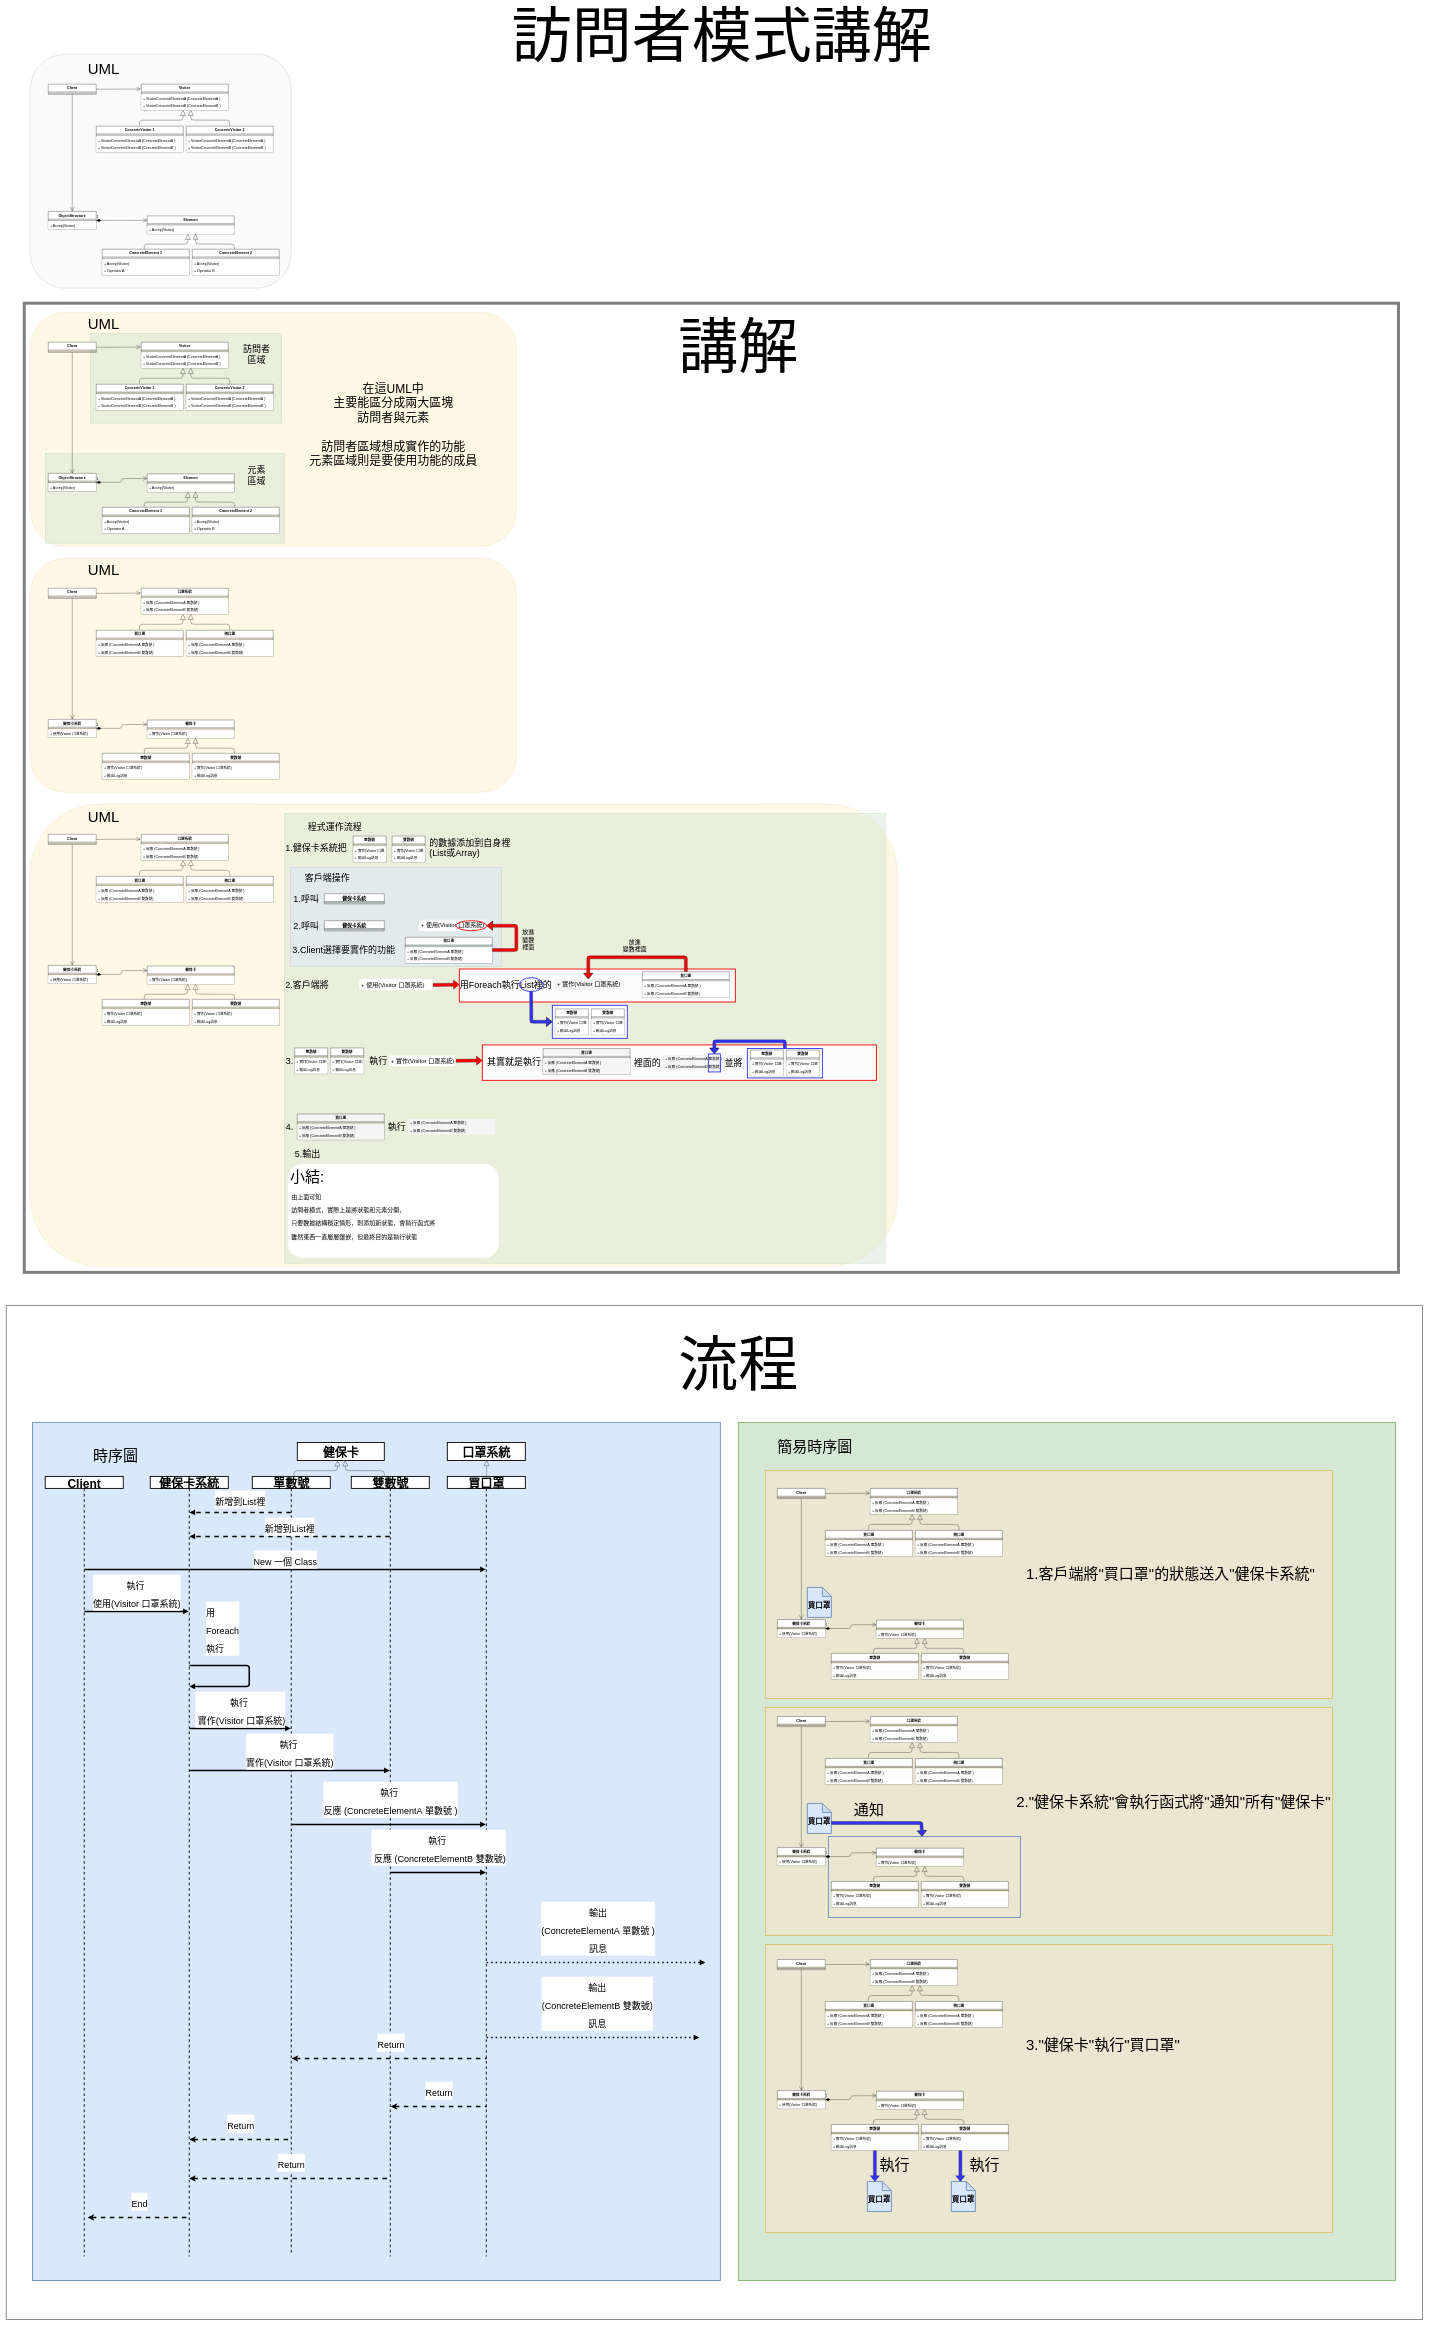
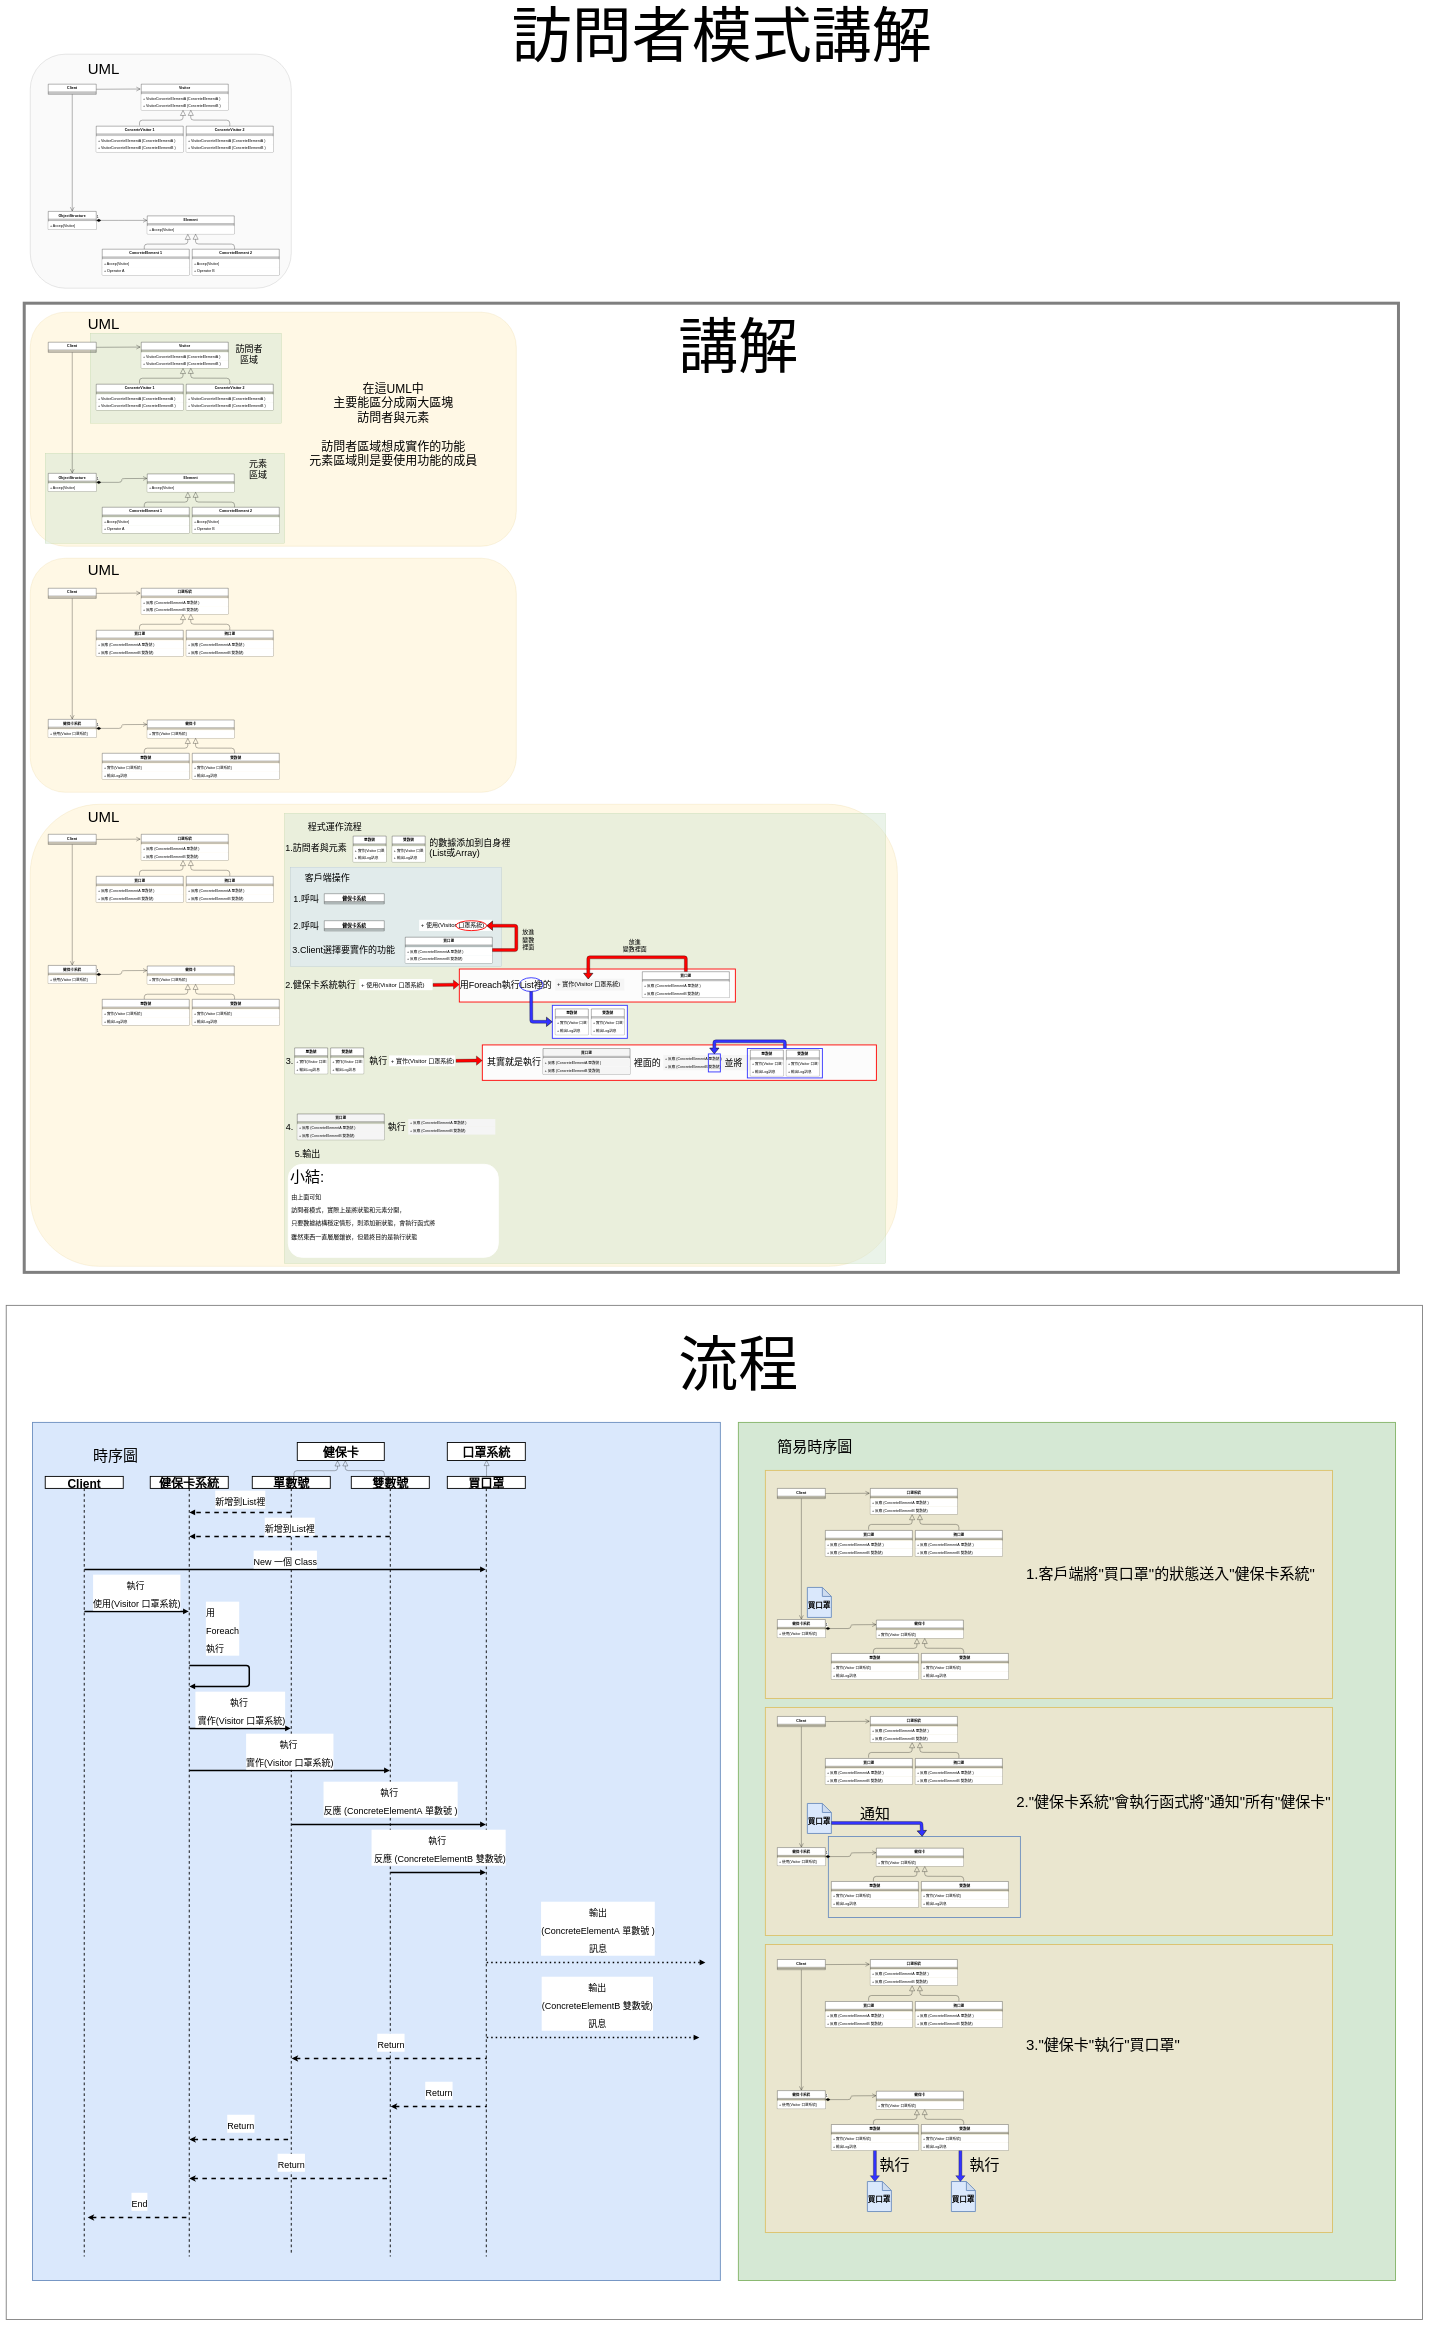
- <mxCell id="95" value="訪問者區域" style="text;html=1;strokeColor=none;fillColor=none;align=center;verticalAlign=middle;whiteSpace=wrap;rounded=0;fontSize=30;opacity=50;" parent="1" vertex="1"><mxGeometry x="800" y="1110" width="110" height="80" as="geometry" /></mxCell>
+ <mxCell id="95" value="訪問者區域" style="text;html=1;strokeColor=none;fillColor=none;align=center;verticalAlign=middle;whiteSpace=wrap;rounded=0;fontSize=30;opacity=50;" parent="1" vertex="1"><mxGeometry x="775" y="1110" width="110" height="80" as="geometry" /></mxCell>
- <mxCell id="96" value="元素&lt;br&gt;區域" style="text;html=1;strokeColor=none;fillColor=none;align=center;verticalAlign=middle;whiteSpace=wrap;rounded=0;fontSize=30;opacity=50;" parent="1" vertex="1"><mxGeometry x="800" y="1520" width="110" height="70" as="geometry" /></mxCell>
+ <mxCell id="96" value="元素&lt;br&gt;區域" style="text;html=1;strokeColor=none;fillColor=none;align=center;verticalAlign=middle;whiteSpace=wrap;rounded=0;fontSize=30;opacity=50;" parent="1" vertex="1"><mxGeometry x="805" y="1500" width="110" height="70" as="geometry" /></mxCell>
- <mxCell id="171" value="1.健保卡系統把" style="text;html=1;strokeColor=none;fillColor=none;align=left;verticalAlign=middle;whiteSpace=wrap;rounded=0;fontSize=30;opacity=50;" vertex="1" parent="1"><mxGeometry x="947.5" y="2770" width="260" height="50" as="geometry" /></mxCell>
+ <mxCell id="171" value="1.訪問者與元素" style="text;html=1;strokeColor=none;fillColor=none;align=left;verticalAlign=middle;whiteSpace=wrap;rounded=0;fontSize=30;opacity=50;" vertex="1" parent="1"><mxGeometry x="947.5" y="2770" width="260" height="50" as="geometry" /></mxCell>
- <mxCell id="194" value="2.客戶端將" style="text;html=1;strokeColor=none;fillColor=none;align=left;verticalAlign=middle;whiteSpace=wrap;rounded=0;fontSize=30;opacity=50;" vertex="1" parent="1"><mxGeometry x="947.5" y="3226" width="752.5" height="50" as="geometry" /></mxCell>
+ <mxCell id="194" value="2.健保卡系統執行" style="text;html=1;strokeColor=none;fillColor=none;align=left;verticalAlign=middle;whiteSpace=wrap;rounded=0;fontSize=30;opacity=50;" vertex="1" parent="1"><mxGeometry x="947.5" y="3226" width="752.5" height="50" as="geometry" /></mxCell>
- <mxCell id="309" value="通知" style="text;html=1;align=center;verticalAlign=middle;resizable=0;points=[];autosize=1;fontSize=50;" vertex="1" parent="1"><mxGeometry x="2835" y="5965" width="120" height="70" as="geometry" /></mxCell>
+ <mxCell id="309" value="通知" style="text;html=1;align=center;verticalAlign=middle;resizable=0;points=[];autosize=1;fontSize=50;" vertex="1" parent="1"><mxGeometry x="2855" y="5980" width="120" height="70" as="geometry" /></mxCell>
